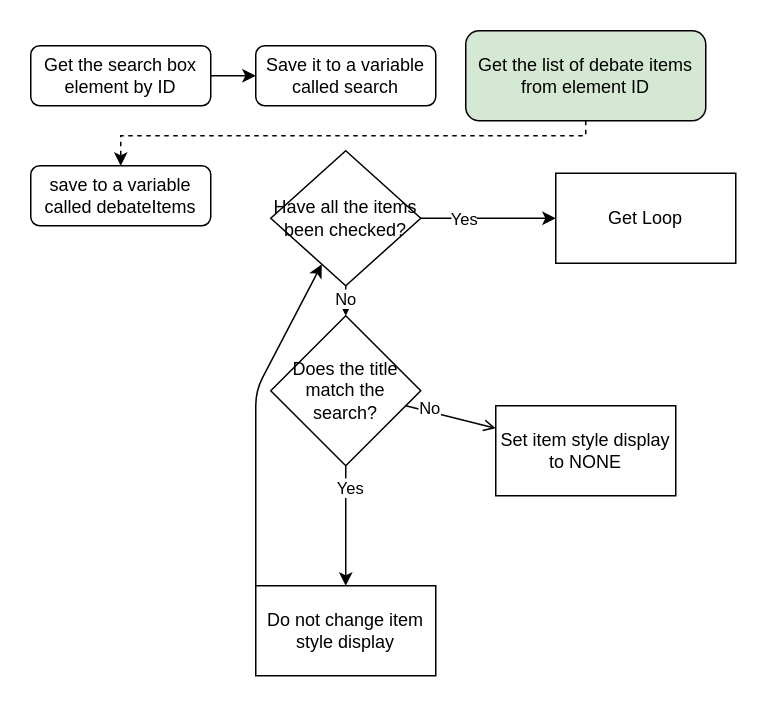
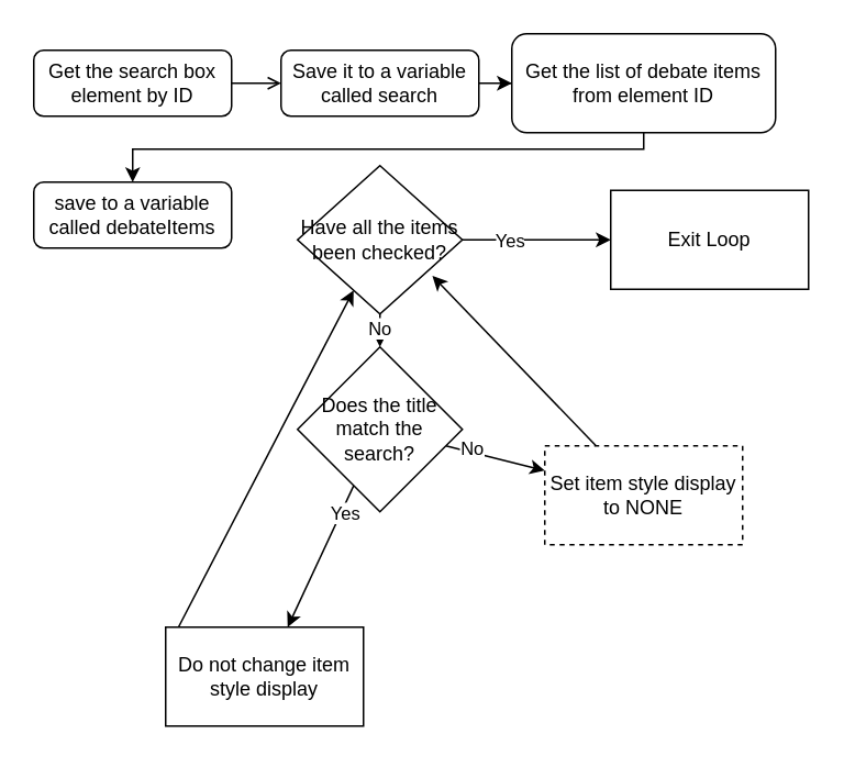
- <mxCell id="6" value="" style="edgeStyle=orthogonalEdgeStyle;rounded=0;orthogonalLoop=1;jettySize=auto;html=1;" parent="1" source="7" target="3" edge="1"><mxGeometry relative="1" as="geometry" /></mxCell>
+ <mxCell id="6" value="" style="edgeStyle=orthogonalEdgeStyle;rounded=0;orthogonalLoop=1;jettySize=auto;html=1;endArrow=open;" parent="1" source="7" target="3" edge="1"><mxGeometry relative="1" as="geometry" /></mxCell>
+ <mxCell id="2" value="" style="edgeStyle=orthogonalEdgeStyle;rounded=0;orthogonalLoop=1;jettySize=auto;html=1;" parent="1" source="3" target="5" edge="1"><mxGeometry relative="1" as="geometry" /></mxCell>
- <mxCell id="5" value="Get the list of debate items from element ID" style="rounded=1;whiteSpace=wrap;html=1;fontSize=12;glass=0;strokeWidth=1;shadow=0;fillColor=#d5e8d4;" parent="1" vertex="1"><mxGeometry x="310" y="20" width="160" height="60" as="geometry" /></mxCell>
+ <mxCell id="5" value="Get the list of debate items from element ID" style="rounded=1;whiteSpace=wrap;html=1;fontSize=12;glass=0;strokeWidth=1;shadow=0;" parent="1" vertex="1"><mxGeometry x="310" y="20" width="160" height="60" as="geometry" /></mxCell>
- <mxCell id="4" style="edgeStyle=orthogonalEdgeStyle;rounded=0;orthogonalLoop=1;jettySize=auto;html=1;entryX=0.5;entryY=0;entryDx=0;entryDy=0;dashed=1;" parent="1" source="5" target="8" edge="1"><mxGeometry relative="1" as="geometry"><Array as="points"><mxPoint x="390" y="90" /><mxPoint x="80" y="90" /></Array></mxGeometry></mxCell>
+ <mxCell id="4" style="edgeStyle=orthogonalEdgeStyle;rounded=0;orthogonalLoop=1;jettySize=auto;html=1;entryX=0.5;entryY=0;entryDx=0;entryDy=0;" parent="1" source="5" target="8" edge="1"><mxGeometry relative="1" as="geometry"><Array as="points"><mxPoint x="390" y="90" /><mxPoint x="80" y="90" /></Array></mxGeometry></mxCell>
- <mxCell id="23" value="Get Loop" style="rounded=0;whiteSpace=wrap;html=1;" vertex="1" parent="1"><mxGeometry x="370" y="115" width="120" height="60" as="geometry" /></mxCell>
+ <mxCell id="23" value="Exit Loop" style="rounded=0;whiteSpace=wrap;html=1;" vertex="1" parent="1"><mxGeometry x="370" y="115" width="120" height="60" as="geometry" /></mxCell>
+ <mxCell id="16" style="edgeStyle=none;html=1;entryX=0.818;entryY=0.743;entryDx=0;entryDy=0;entryPerimeter=0;" edge="1" parent="1" source="17" target="22"><mxGeometry relative="1" as="geometry" /></mxCell>
- <mxCell id="11" value="" style="edgeStyle=none;html=1;endArrow=open;" edge="1" parent="1" source="15" target="17"><mxGeometry relative="1" as="geometry" /></mxCell>
+ <mxCell id="11" value="" style="edgeStyle=none;html=1;" edge="1" parent="1" source="15" target="17"><mxGeometry relative="1" as="geometry" /></mxCell>
- <mxCell id="17" value="Set item style display to NONE" style="whiteSpace=wrap;html=1;" vertex="1" parent="1"><mxGeometry x="330" y="270" width="120" height="60" as="geometry" /></mxCell>
+ <mxCell id="17" value="Set item style display to NONE" style="whiteSpace=wrap;html=1;dashed=1;" vertex="1" parent="1"><mxGeometry x="330" y="270" width="120" height="60" as="geometry" /></mxCell>
- <mxCell id="19" value="Do not change item style display" style="whiteSpace=wrap;html=1;" vertex="1" parent="1"><mxGeometry x="170" y="390" width="120" height="60" as="geometry" /></mxCell>
+ <mxCell id="19" value="Do not change item style display" style="whiteSpace=wrap;html=1;" vertex="1" parent="1"><mxGeometry x="100" y="380" width="120" height="60" as="geometry" /></mxCell>
